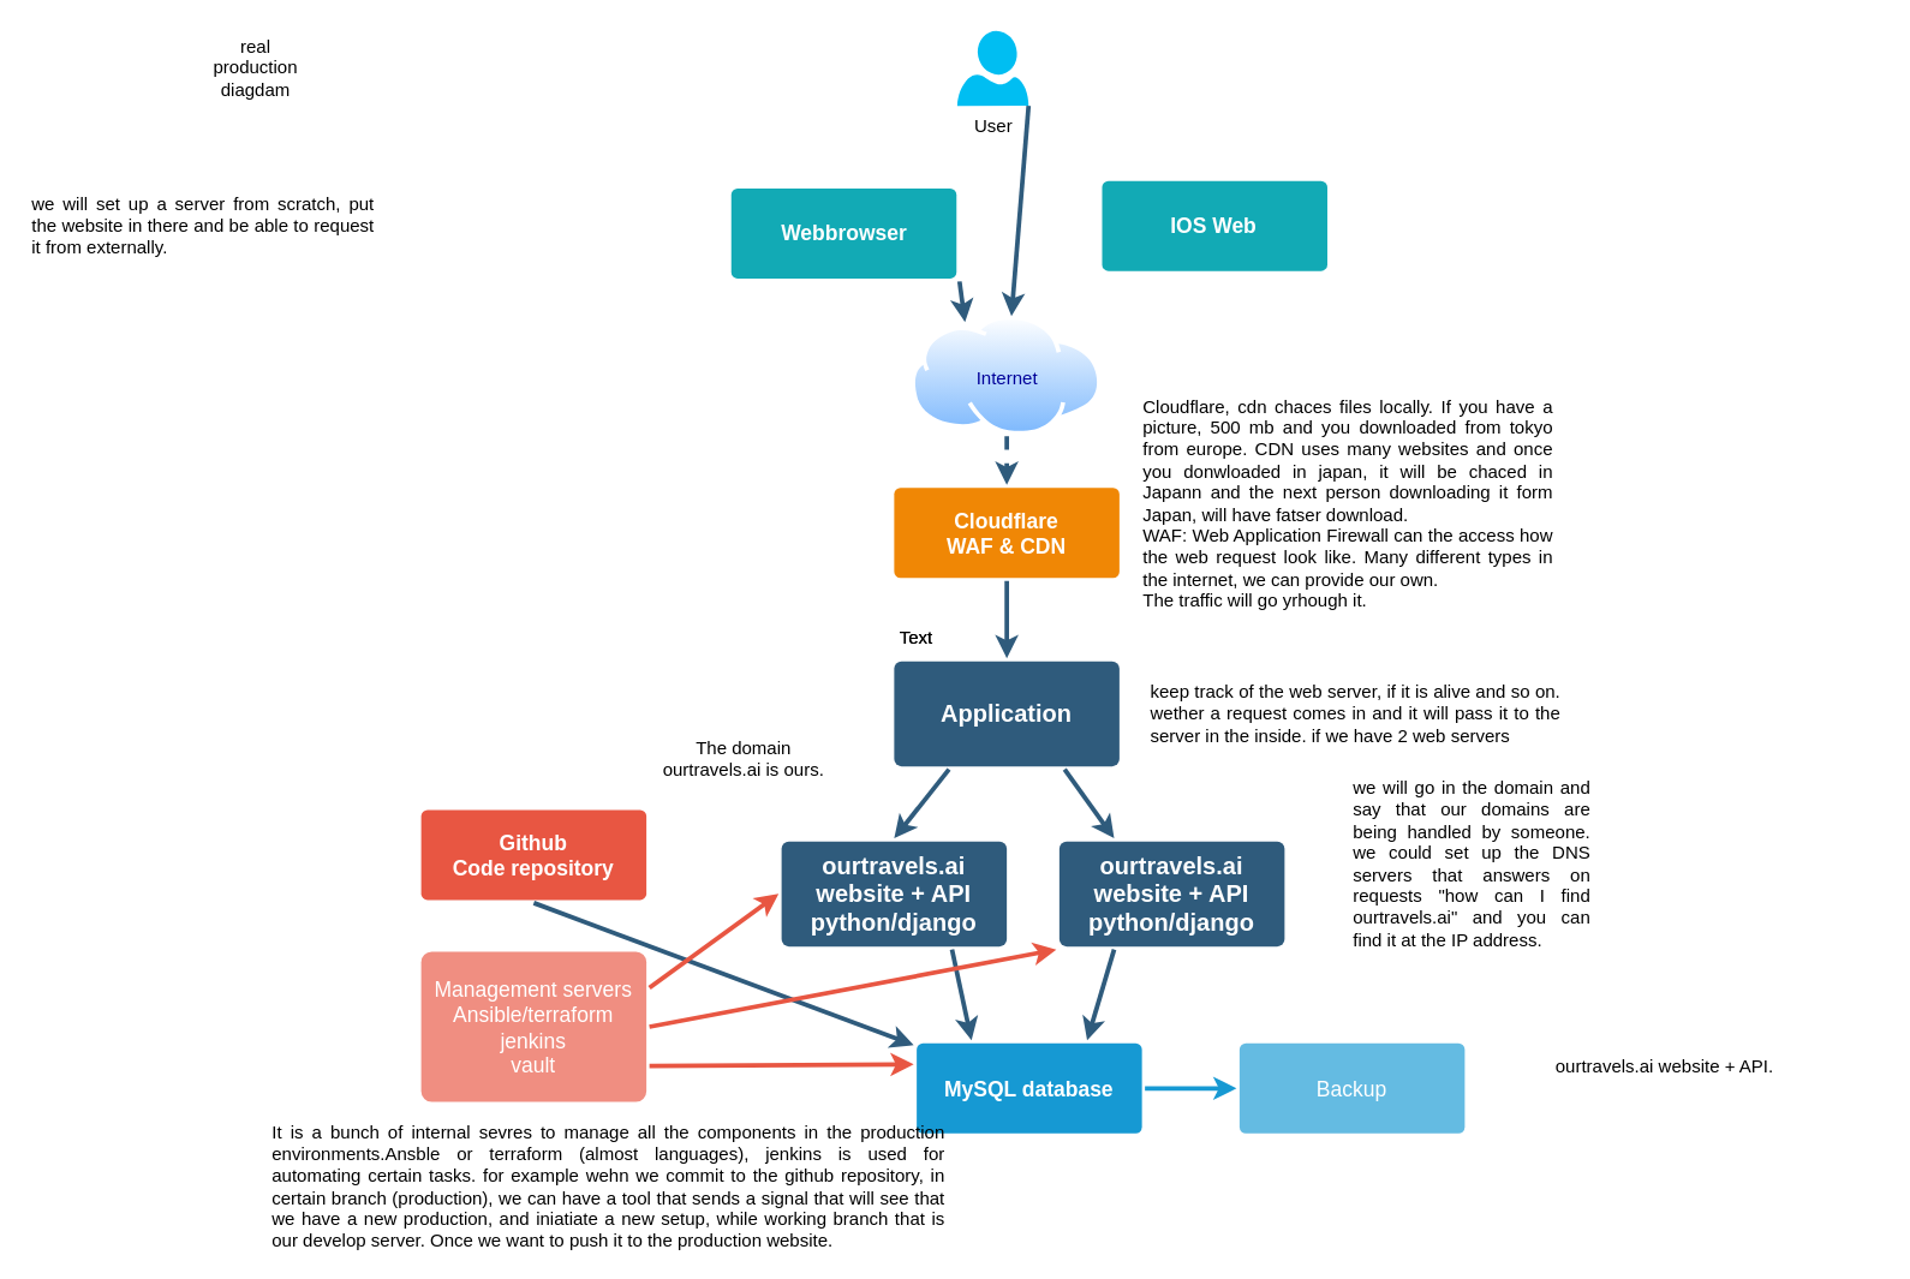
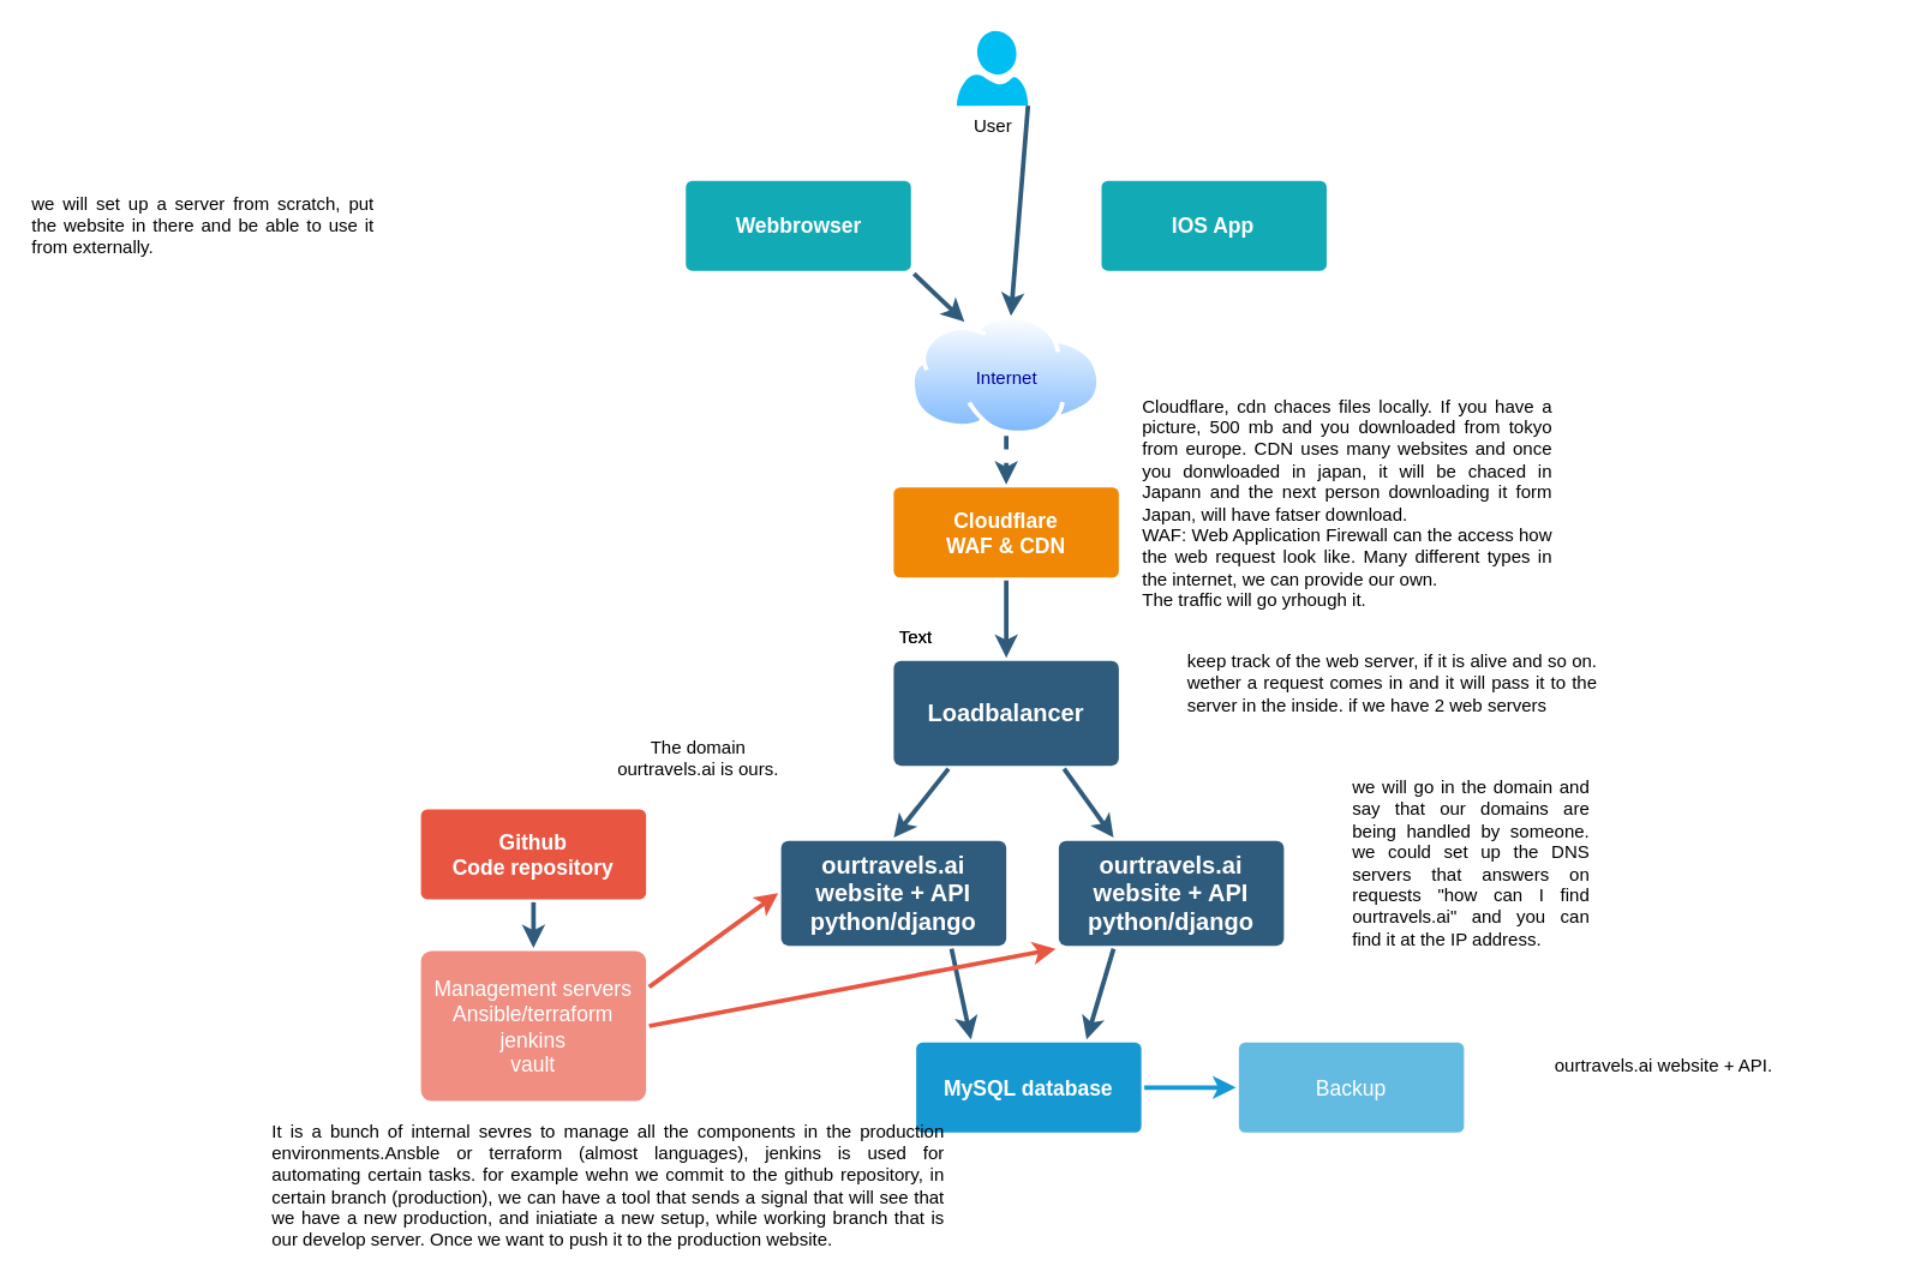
- <mxCell id="28" value="real production diagdam" style="text;html=1;align=center;verticalAlign=middle;whiteSpace=wrap;rounded=0;" parent="1" vertex="1"><mxGeometry x="140" y="30" width="60" height="30" as="geometry" /></mxCell>
- <mxCell id="35" value="&lt;div style=&quot;text-align: justify;&quot;&gt;&lt;span style=&quot;background-color: transparent; color: light-dark(rgb(0, 0, 0), rgb(255, 255, 255));&quot;&gt;we will set up a server from scratch, put the website in there and be able to request it from externally.&amp;nbsp;&lt;/span&gt;&lt;/div&gt;" style="text;html=1;align=center;verticalAlign=middle;whiteSpace=wrap;rounded=0;" vertex="1" parent="1"><mxGeometry x="20" y="120" width="230" height="60" as="geometry" /></mxCell>
+ <mxCell id="35" value="&lt;div style=&quot;text-align: justify;&quot;&gt;&lt;span style=&quot;background-color: transparent; color: light-dark(rgb(0, 0, 0), rgb(255, 255, 255));&quot;&gt;we will set up a server from scratch, put the website in there and be able to use it from externally.&amp;nbsp;&lt;/span&gt;&lt;/div&gt;" style="text;html=1;align=center;verticalAlign=middle;whiteSpace=wrap;rounded=0;" vertex="1" parent="1"><mxGeometry x="20" y="120" width="230" height="60" as="geometry" /></mxCell>
- <mxCell id="13" value="IOS Web" style="rounded=1;whiteSpace=wrap;html=1;shadow=0;labelBackgroundColor=none;strokeColor=none;strokeWidth=3;fillColor=#12aab5;fontFamily=Helvetica;fontSize=14;fontColor=#FFFFFF;align=center;spacing=5;fontStyle=1;arcSize=7;perimeterSpacing=2;" parent="1" vertex="1"><mxGeometry x="733.49" y="120" width="150" height="60" as="geometry" /></mxCell>
+ <mxCell id="13" value="IOS App" style="rounded=1;whiteSpace=wrap;html=1;shadow=0;labelBackgroundColor=none;strokeColor=none;strokeWidth=3;fillColor=#12aab5;fontFamily=Helvetica;fontSize=14;fontColor=#FFFFFF;align=center;spacing=5;fontStyle=1;arcSize=7;perimeterSpacing=2;" parent="1" vertex="1"><mxGeometry x="733.49" y="120" width="150" height="60" as="geometry" /></mxCell>
- <mxCell id="15" value="Webbrowser" style="rounded=1;whiteSpace=wrap;html=1;shadow=0;labelBackgroundColor=none;strokeColor=none;strokeWidth=3;fillColor=#12aab5;fontFamily=Helvetica;fontSize=14;fontColor=#FFFFFF;align=center;spacing=5;fontStyle=1;arcSize=7;perimeterSpacing=2;" parent="1" vertex="1"><mxGeometry x="486.51" y="125" width="150" height="60" as="geometry" /></mxCell>
+ <mxCell id="15" value="Webbrowser" style="rounded=1;whiteSpace=wrap;html=1;shadow=0;labelBackgroundColor=none;strokeColor=none;strokeWidth=3;fillColor=#12aab5;fontFamily=Helvetica;fontSize=14;fontColor=#FFFFFF;align=center;spacing=5;fontStyle=1;arcSize=7;perimeterSpacing=2;" parent="1" vertex="1"><mxGeometry x="456.51" y="120" width="150" height="60" as="geometry" /></mxCell>
- <mxCell id="23" value="Application" style="rounded=1;whiteSpace=wrap;html=1;shadow=0;labelBackgroundColor=none;strokeColor=none;strokeWidth=3;fillColor=#2F5B7C;fontFamily=Helvetica;fontSize=16;fontColor=#FFFFFF;align=center;fontStyle=1;spacing=5;arcSize=7;perimeterSpacing=2;" parent="1" vertex="1"><mxGeometry x="595" y="440" width="150" height="70" as="geometry" /></mxCell>
+ <mxCell id="23" value="Loadbalancer" style="rounded=1;whiteSpace=wrap;html=1;shadow=0;labelBackgroundColor=none;strokeColor=none;strokeWidth=3;fillColor=#2F5B7C;fontFamily=Helvetica;fontSize=16;fontColor=#FFFFFF;align=center;fontStyle=1;spacing=5;arcSize=7;perimeterSpacing=2;" parent="1" vertex="1"><mxGeometry x="595" y="440" width="150" height="70" as="geometry" /></mxCell>
- <mxCell id="31" value="&lt;div style=&quot;text-align: justify;&quot;&gt;&lt;span style=&quot;background-color: transparent; color: light-dark(rgb(0, 0, 0), rgb(255, 255, 255));&quot;&gt;keep track of the web server, if it is alive and so on. wether a request comes in and it will pass it to the server in the inside. if we have 2 web servers&amp;nbsp;&amp;nbsp;&lt;/span&gt;&lt;/div&gt;" style="text;html=1;align=center;verticalAlign=middle;whiteSpace=wrap;rounded=0;" parent="1" vertex="1"><mxGeometry x="765" y="460" width="275" height="30" as="geometry" /></mxCell>
+ <mxCell id="31" value="&lt;div style=&quot;text-align: justify;&quot;&gt;&lt;span style=&quot;background-color: transparent; color: light-dark(rgb(0, 0, 0), rgb(255, 255, 255));&quot;&gt;keep track of the web server, if it is alive and so on. wether a request comes in and it will pass it to the server in the inside. if we have 2 web servers&amp;nbsp;&amp;nbsp;&lt;/span&gt;&lt;/div&gt;" style="text;html=1;align=center;verticalAlign=middle;whiteSpace=wrap;rounded=0;" parent="1" vertex="1"><mxGeometry x="790" y="440" width="275" height="30" as="geometry" /></mxCell>
- <mxCell id="33" value="The domain ourtravels.ai is ours." style="text;html=1;align=center;verticalAlign=middle;whiteSpace=wrap;rounded=0;" vertex="1" parent="1"><mxGeometry x="440" y="490" width="110" height="30" as="geometry" /></mxCell>
+ <mxCell id="33" value="The domain ourtravels.ai is ours." style="text;html=1;align=center;verticalAlign=middle;whiteSpace=wrap;rounded=0;" vertex="1" parent="1"><mxGeometry x="410" y="490" width="110" height="30" as="geometry" /></mxCell>
- <mxCell id="4" value="" style="edgeStyle=none;rounded=0;jumpStyle=none;html=1;shadow=0;labelBackgroundColor=none;startArrow=none;startFill=0;endArrow=classic;endFill=1;jettySize=auto;orthogonalLoop=1;strokeColor=#2F5B7C;strokeWidth=3;fontFamily=Helvetica;fontSize=16;fontColor=#23445D;spacing=5;exitX=0.5;exitY=1;exitDx=0;exitDy=0;" parent="1" source="7" target="10" edge="1"><mxGeometry relative="1" as="geometry" /></mxCell>
+ <mxCell id="4" value="" style="edgeStyle=none;rounded=0;jumpStyle=none;html=1;shadow=0;labelBackgroundColor=none;startArrow=none;startFill=0;endArrow=classic;endFill=1;jettySize=auto;orthogonalLoop=1;strokeColor=#2F5B7C;strokeWidth=3;fontFamily=Helvetica;fontSize=16;fontColor=#23445D;spacing=5;entryX=0.5;entryY=0;entryDx=0;entryDy=0;exitX=0.5;exitY=1;exitDx=0;exitDy=0;" parent="1" source="7" target="8" edge="1"><mxGeometry relative="1" as="geometry" /></mxCell>
- <mxCell id="20" value="" style="edgeStyle=none;rounded=1;jumpStyle=none;html=1;shadow=0;labelBackgroundColor=none;startArrow=none;startFill=0;jettySize=auto;orthogonalLoop=1;strokeColor=#E85642;strokeWidth=3;fontFamily=Helvetica;fontSize=14;fontColor=#FFFFFF;spacing=5;fontStyle=1;fillColor=#b0e3e6;entryX=0;entryY=0.25;entryDx=0;entryDy=0;exitX=1;exitY=0.75;exitDx=0;exitDy=0;" parent="1" source="8" target="10" edge="1"><mxGeometry relative="1" as="geometry"><mxPoint x="402" y="657.5" as="sourcePoint" /><mxPoint x="528" y="644.5" as="targetPoint" /></mxGeometry></mxCell>
